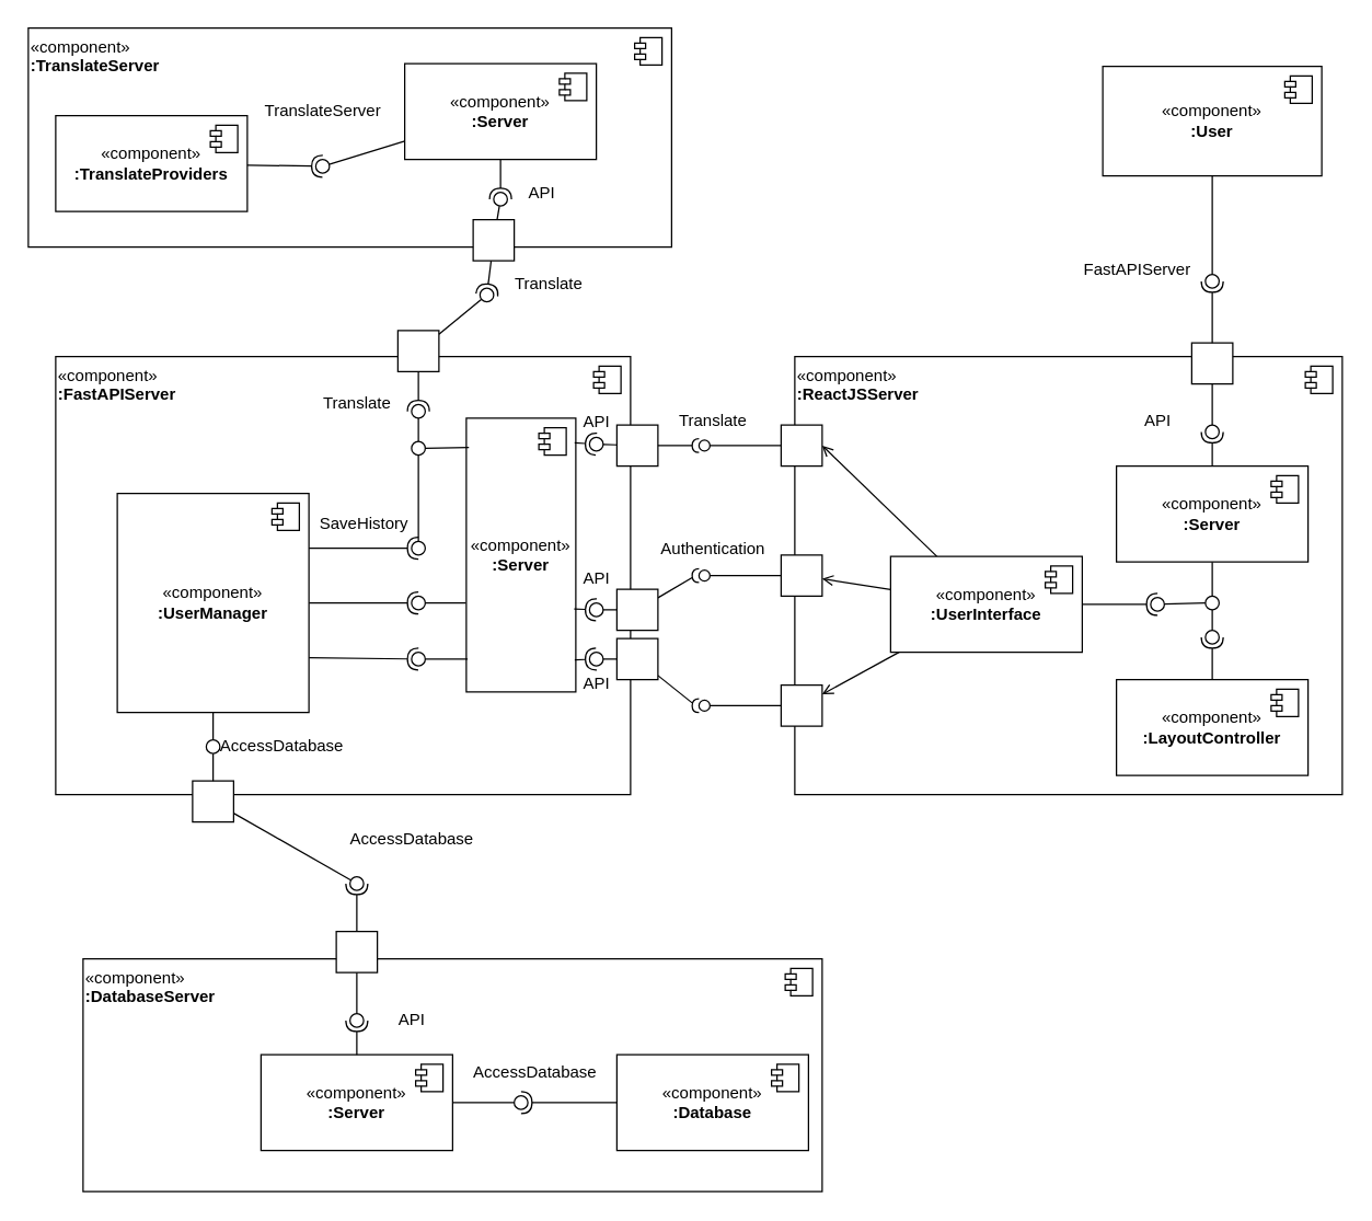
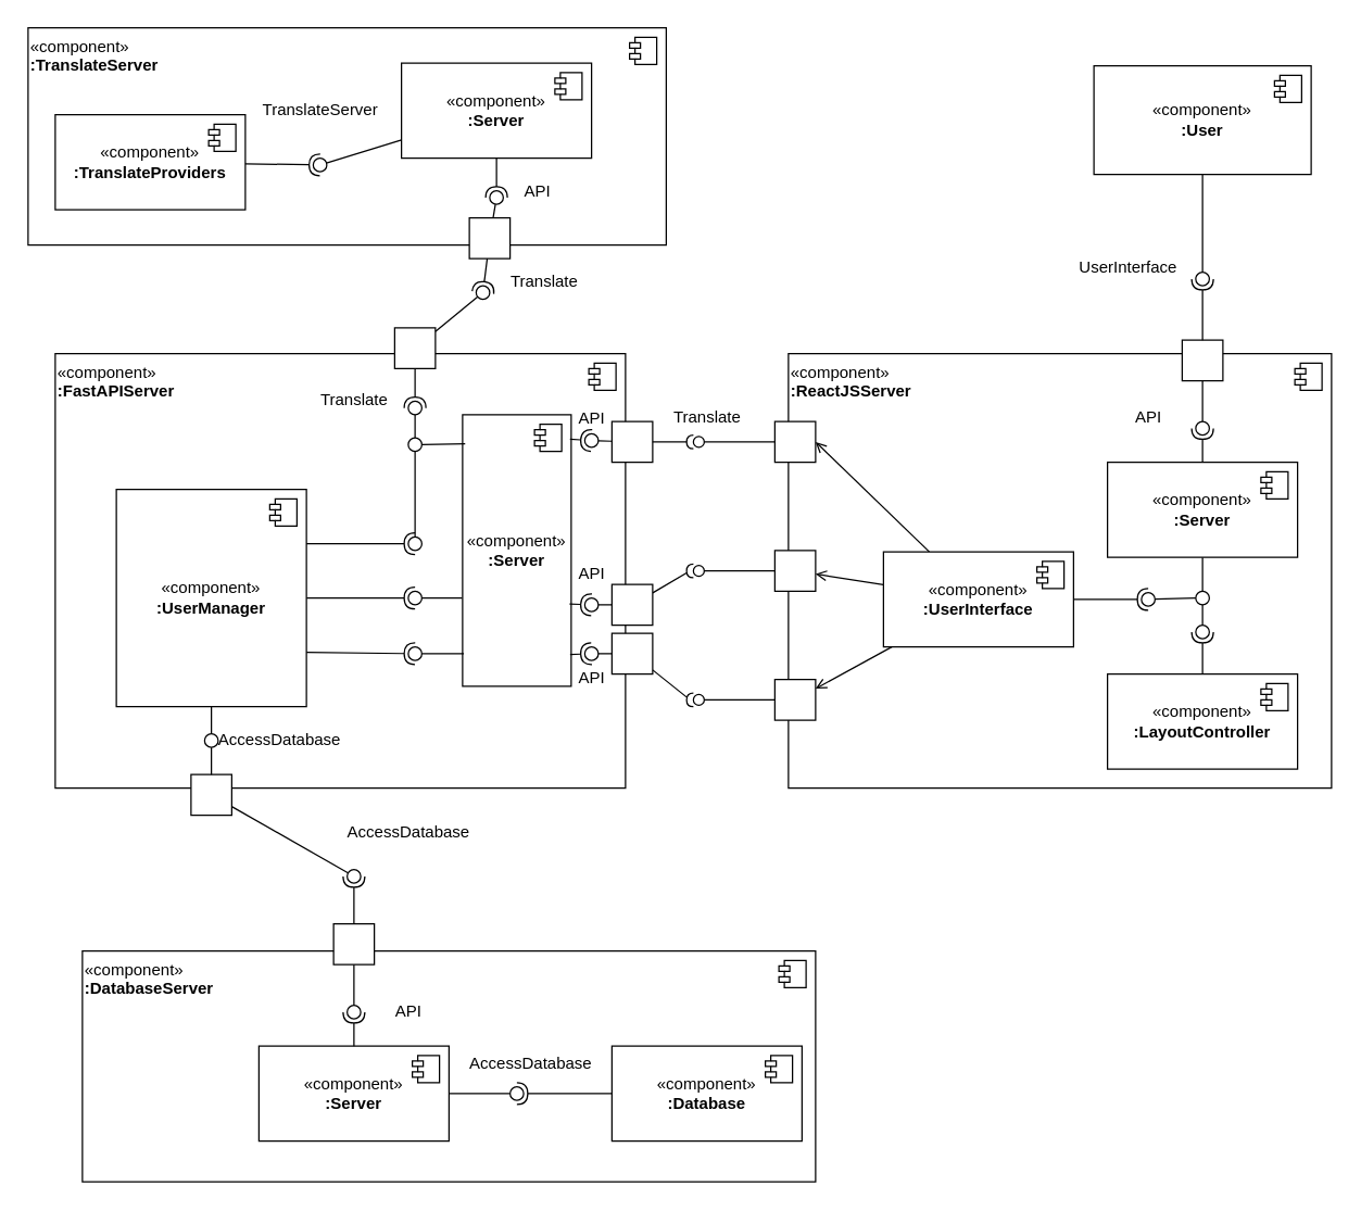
- <mxCell id="108" value="FastAPIServer" style="text;align=center;fontStyle=0;verticalAlign=middle;spacingLeft=3;spacingRight=3;strokeColor=none;rotatable=0;points=[[0,0.5],[1,0.5]];portConstraint=eastwest;html=1;" vertex="1" parent="1"><mxGeometry x="790" y="184" width="80" height="26" as="geometry" /></mxCell>
+ <mxCell id="108" value="UserInterface" style="text;align=center;fontStyle=0;verticalAlign=middle;spacingLeft=3;spacingRight=3;strokeColor=none;rotatable=0;points=[[0,0.5],[1,0.5]];portConstraint=eastwest;html=1;" vertex="1" parent="1"><mxGeometry x="790" y="184" width="80" height="26" as="geometry" /></mxCell>
- <mxCell id="116" value="SaveHistory" style="text;align=center;fontStyle=0;verticalAlign=middle;spacingLeft=3;spacingRight=3;strokeColor=none;rotatable=0;points=[[0,0.5],[1,0.5]];portConstraint=eastwest;html=1;" vertex="1" parent="1"><mxGeometry x="225" y="369" width="80" height="26" as="geometry" /></mxCell>
- <mxCell id="86" value="Authentication" style="text;align=center;fontStyle=0;verticalAlign=middle;spacingLeft=3;spacingRight=3;strokeColor=none;rotatable=0;points=[[0,0.5],[1,0.5]];portConstraint=eastwest;html=1;" vertex="1" parent="1"><mxGeometry x="480" y="388" width="80" height="26" as="geometry" /></mxCell>
